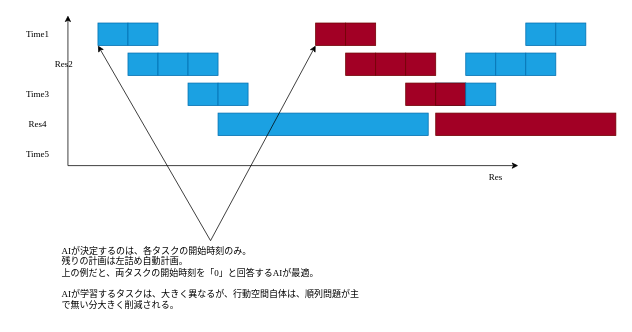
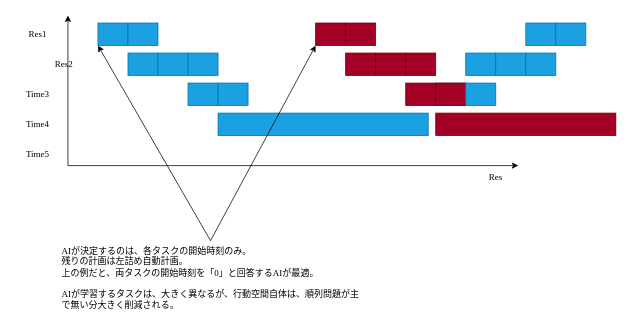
- <mxCell id="5" value="Time1" style="text;html=1;strokeColor=none;fillColor=none;align=center;verticalAlign=middle;whiteSpace=wrap;rounded=0;fontFamily=Monoid;" parent="1" vertex="1"><mxGeometry x="20" y="30" width="60" height="30" as="geometry" /></mxCell>
+ <mxCell id="5" value="Res1" style="text;html=1;strokeColor=none;fillColor=none;align=center;verticalAlign=middle;whiteSpace=wrap;rounded=0;fontFamily=Monoid;" parent="1" vertex="1"><mxGeometry x="20" y="30" width="60" height="30" as="geometry" /></mxCell>
- <mxCell id="7" value="Res4" style="text;html=1;strokeColor=none;fillColor=none;align=center;verticalAlign=middle;whiteSpace=wrap;rounded=0;fontFamily=Monoid;" parent="1" vertex="1"><mxGeometry x="20" y="150" width="60" height="30" as="geometry" /></mxCell>
+ <mxCell id="7" value="Time4" style="text;html=1;strokeColor=none;fillColor=none;align=center;verticalAlign=middle;whiteSpace=wrap;rounded=0;fontFamily=Monoid;" parent="1" vertex="1"><mxGeometry x="20" y="150" width="60" height="30" as="geometry" /></mxCell>
